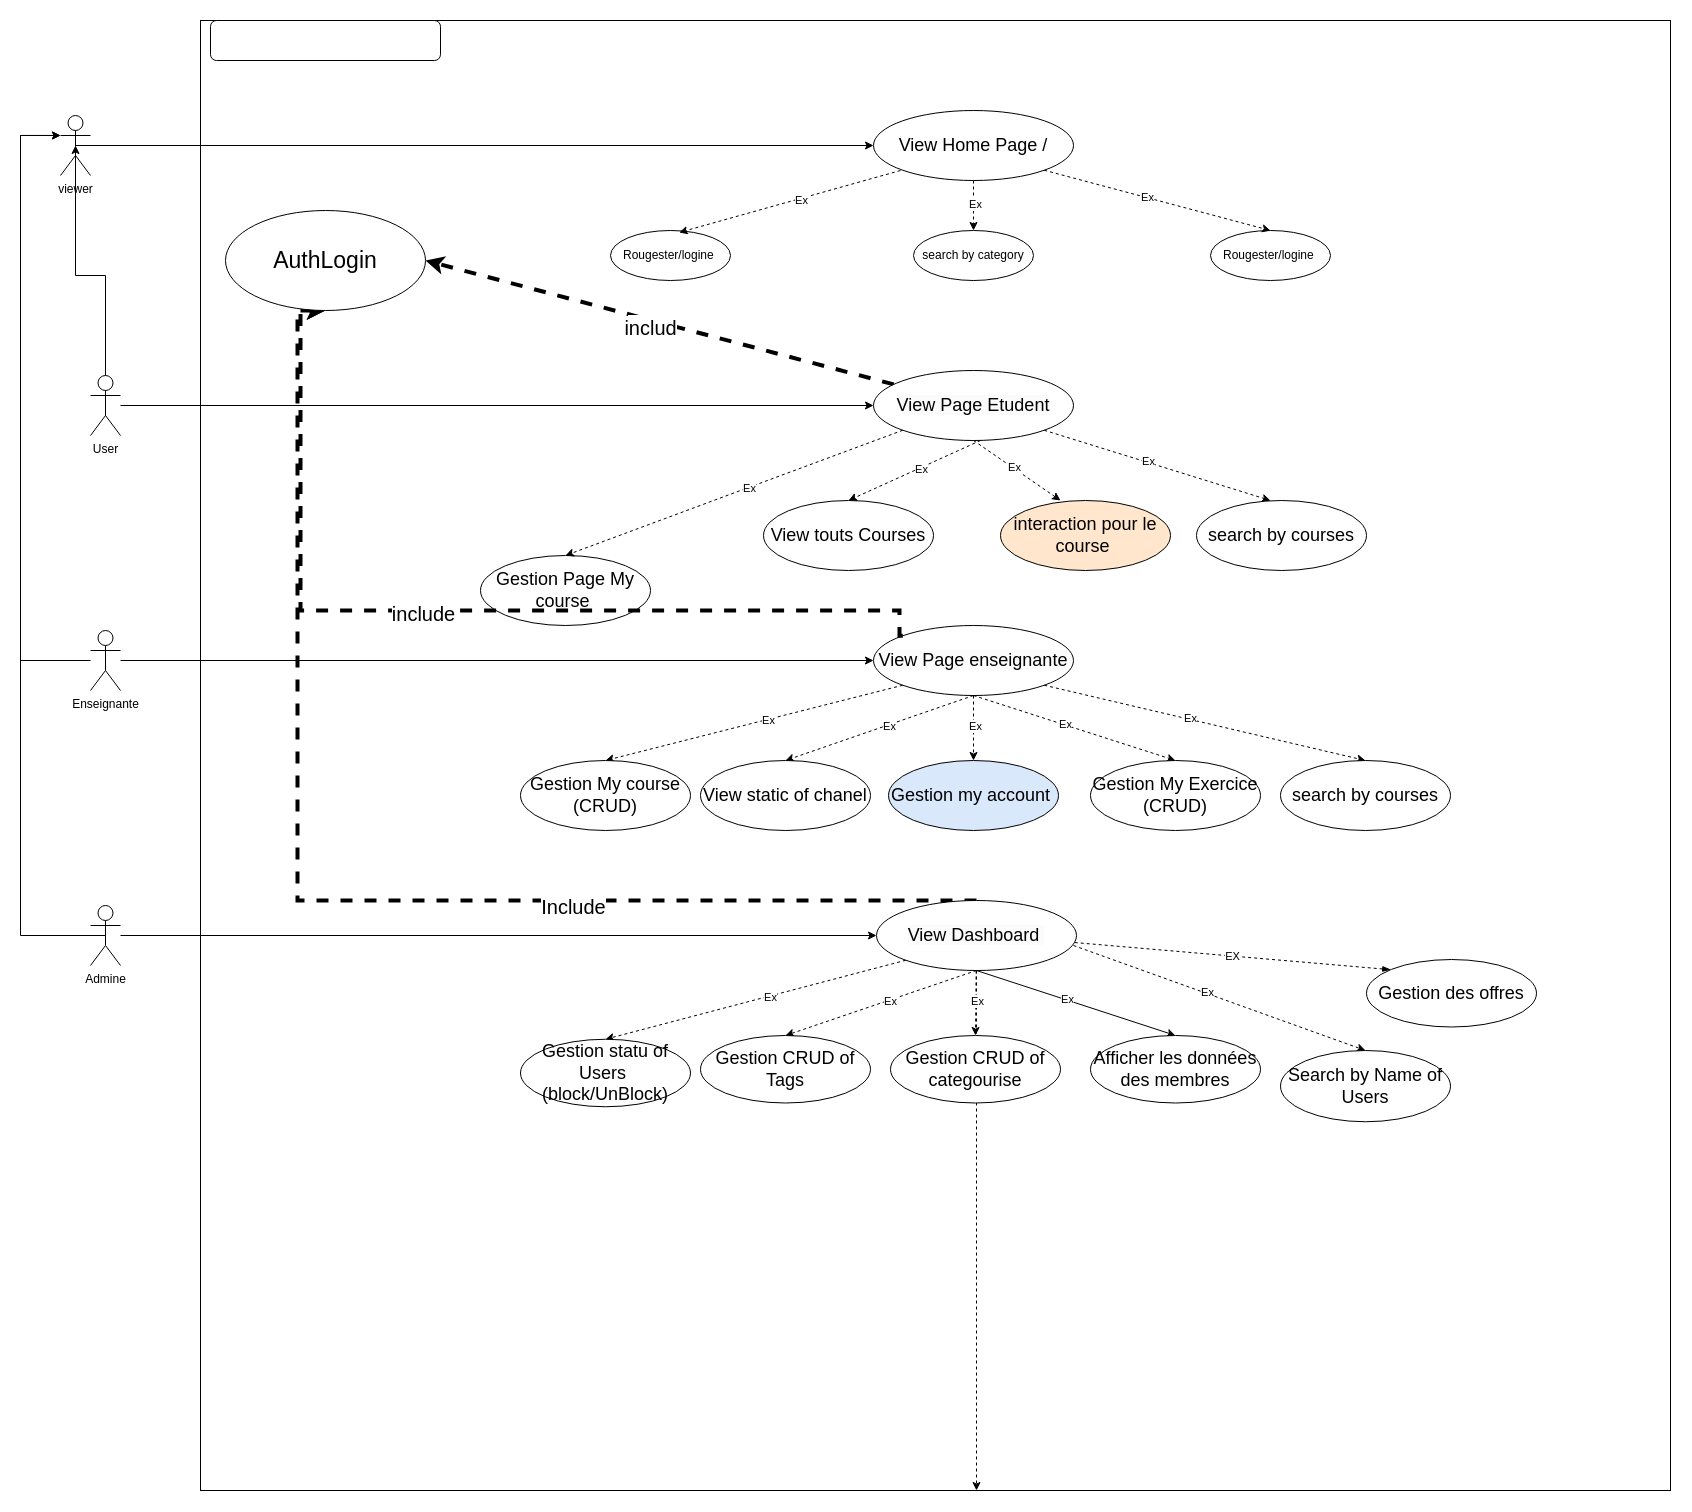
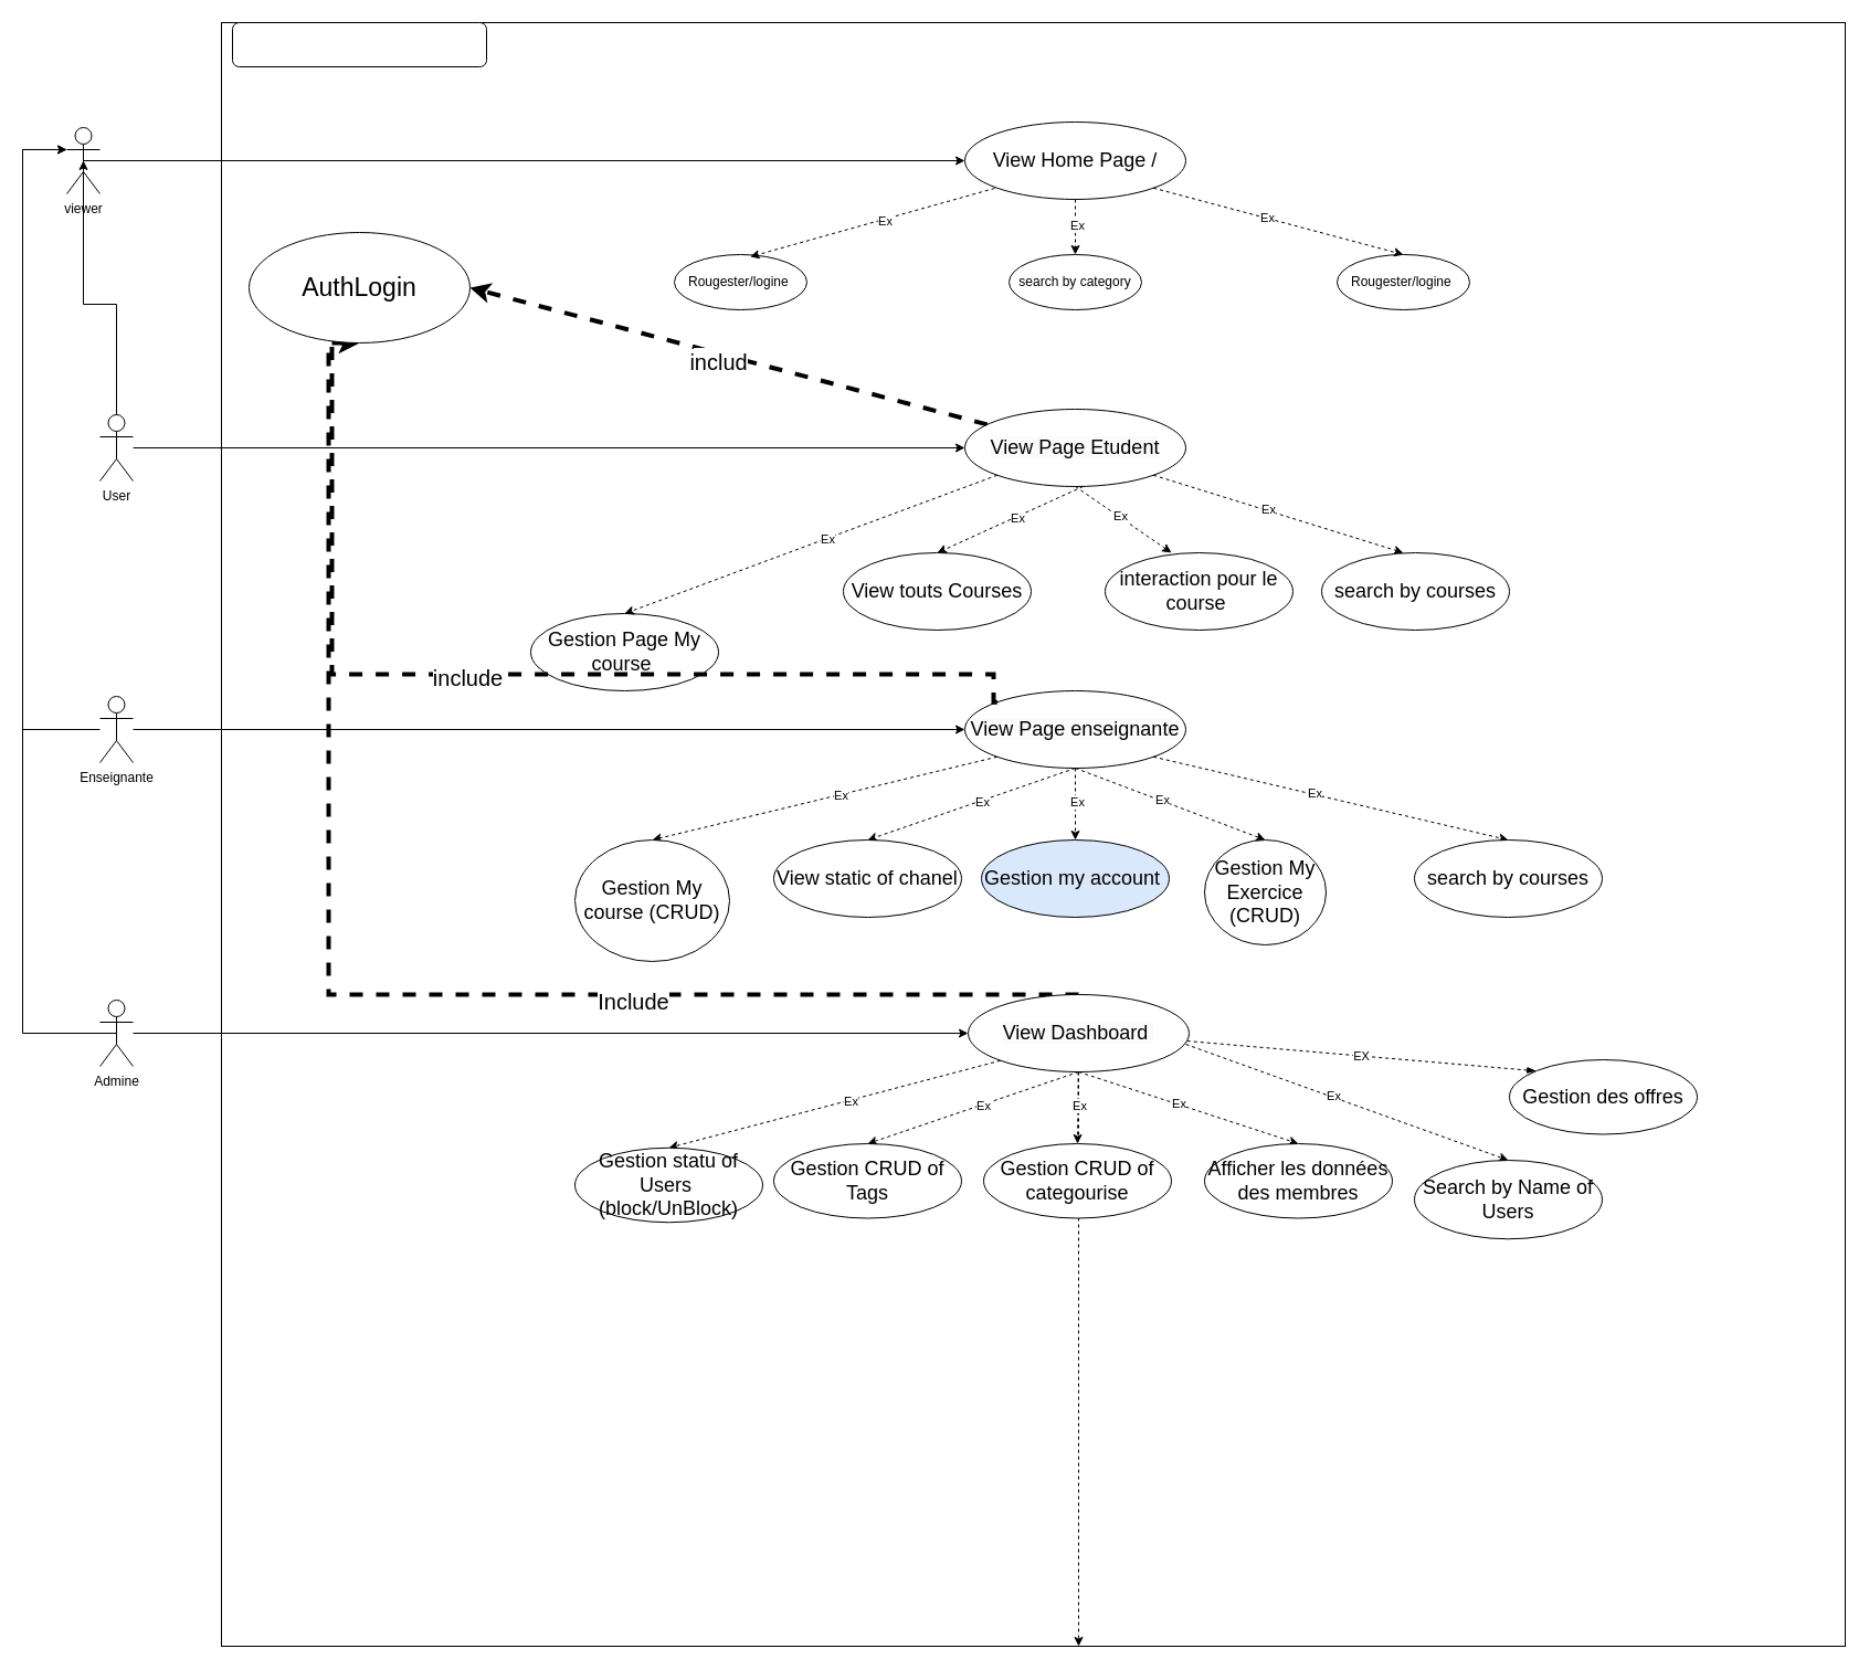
- <mxCell id="70" value="&lt;font style=&quot;font-size: 18px;&quot;&gt;interaction pour le course&amp;nbsp;&lt;/font&gt;" style="ellipse;whiteSpace=wrap;html=1;fillColor=#ffe6cc;" parent="1" vertex="1"><mxGeometry x="1000" y="500" width="170" height="70" as="geometry" /></mxCell>
+ <mxCell id="70" value="&lt;font style=&quot;font-size: 18px;&quot;&gt;interaction pour le course&amp;nbsp;&lt;/font&gt;" style="ellipse;whiteSpace=wrap;html=1;" parent="1" vertex="1"><mxGeometry x="1000" y="500" width="170" height="70" as="geometry" /></mxCell>
- <mxCell id="75" value="&lt;font style=&quot;font-size: 18px;&quot;&gt;Gestion My course (CRUD)&lt;/font&gt;" style="ellipse;whiteSpace=wrap;html=1;" parent="1" vertex="1"><mxGeometry x="520" y="760" width="170" height="70" as="geometry" /></mxCell>
+ <mxCell id="75" value="&lt;font style=&quot;font-size: 18px;&quot;&gt;Gestion My course (CRUD)&lt;/font&gt;" style="ellipse;whiteSpace=wrap;html=1;" parent="1" vertex="1"><mxGeometry x="520" y="760" width="140" height="110" as="geometry" /></mxCell>
- <mxCell id="72" value="&lt;font style=&quot;font-size: 18px;&quot;&gt;Gestion My Exercice (CRUD)&lt;/font&gt;" style="ellipse;whiteSpace=wrap;html=1;" parent="1" vertex="1"><mxGeometry x="1090" y="760" width="170" height="70" as="geometry" /></mxCell>
+ <mxCell id="72" value="&lt;font style=&quot;font-size: 18px;&quot;&gt;Gestion My Exercice (CRUD)&lt;/font&gt;" style="ellipse;whiteSpace=wrap;html=1;" parent="1" vertex="1"><mxGeometry x="1090" y="760" width="110" height="95" as="geometry" /></mxCell>
- <mxCell id="61" value="" style="endArrow=classic;html=1;rounded=0;dashed=0;exitX=0.5;exitY=1;exitDx=0;exitDy=0;entryX=0.5;entryY=0;entryDx=0;entryDy=0;" parent="1" source="53" target="77" edge="1"><mxGeometry width="50" height="50" relative="1" as="geometry"><mxPoint x="976" y="975" as="sourcePoint" /><mxPoint x="1130" y="1020" as="targetPoint" /></mxGeometry></mxCell>
+ <mxCell id="61" value="" style="endArrow=classic;html=1;rounded=0;dashed=1;exitX=0.5;exitY=1;exitDx=0;exitDy=0;entryX=0.5;entryY=0;entryDx=0;entryDy=0;" parent="1" source="53" target="77" edge="1"><mxGeometry width="50" height="50" relative="1" as="geometry"><mxPoint x="976" y="975" as="sourcePoint" /><mxPoint x="1130" y="1020" as="targetPoint" /></mxGeometry></mxCell>
